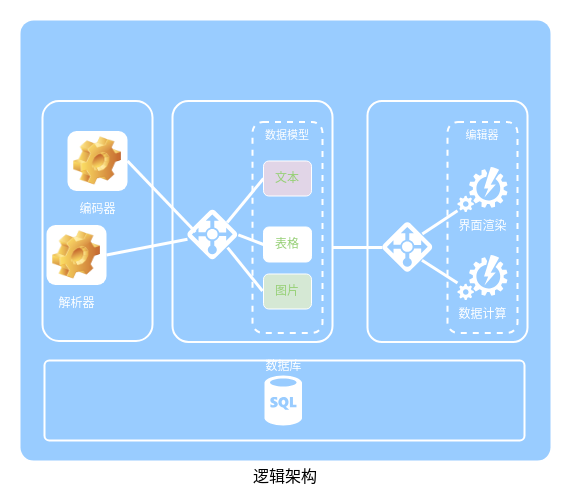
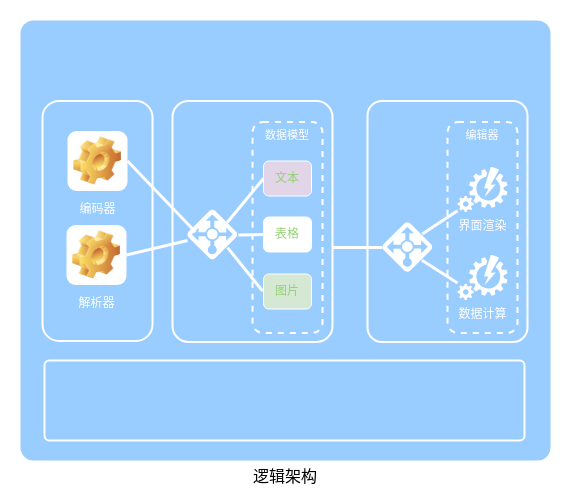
- <mxCell id="20" value="&lt;font color=&quot;#97d077&quot;&gt;表格&lt;/font&gt;" style="rounded=1;whiteSpace=wrap;html=1;strokeColor=#FFFFFF;" parent="1" vertex="1"><mxGeometry x="263" y="226.5" width="48" height="35" as="geometry" /></mxCell>
+ <mxCell id="20" value="&lt;font color=&quot;#97d077&quot;&gt;表格&lt;/font&gt;" style="rounded=1;whiteSpace=wrap;html=1;strokeColor=#FFFFFF;" parent="1" vertex="1"><mxGeometry x="263" y="216.5" width="48" height="35" as="geometry" /></mxCell>
- <mxCell id="18" value="解析器" style="icon;html=1;image=img/clipart/Gear_128x128.png;fontColor=#FFFFFF;labelBackgroundColor=none;strokeColor=none;" parent="1" vertex="1"><mxGeometry x="46" y="224.5" width="60" height="60" as="geometry" /></mxCell>
+ <mxCell id="18" value="解析器" style="icon;html=1;image=img/clipart/Gear_128x128.png;fontColor=#FFFFFF;labelBackgroundColor=none;strokeColor=none;" parent="1" vertex="1"><mxGeometry x="66" y="224.5" width="60" height="60" as="geometry" /></mxCell>
- <mxCell id="26" value="数据库" style="verticalLabelPosition=top;html=1;verticalAlign=bottom;align=center;strokeColor=none;fillColor=#FFFFFF;shape=mxgraph.azure.sql_database;labelBackgroundColor=none;fontColor=#FFFFFF;labelPosition=center;" parent="1" vertex="1"><mxGeometry x="264" y="375" width="37.5" height="50" as="geometry" /></mxCell>
